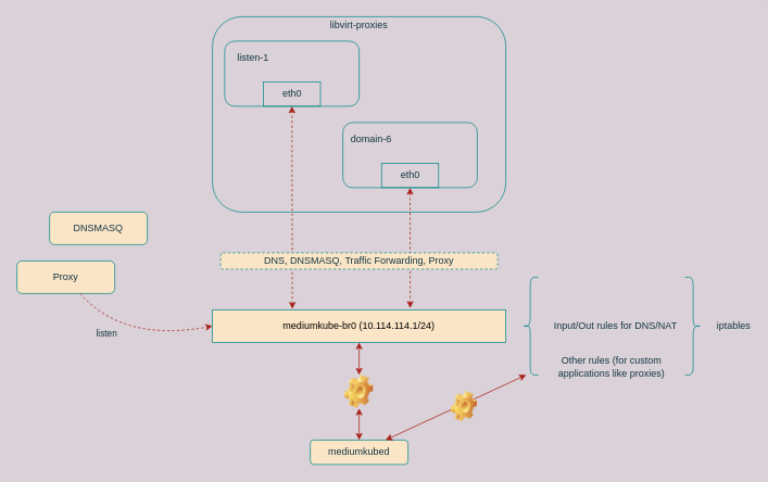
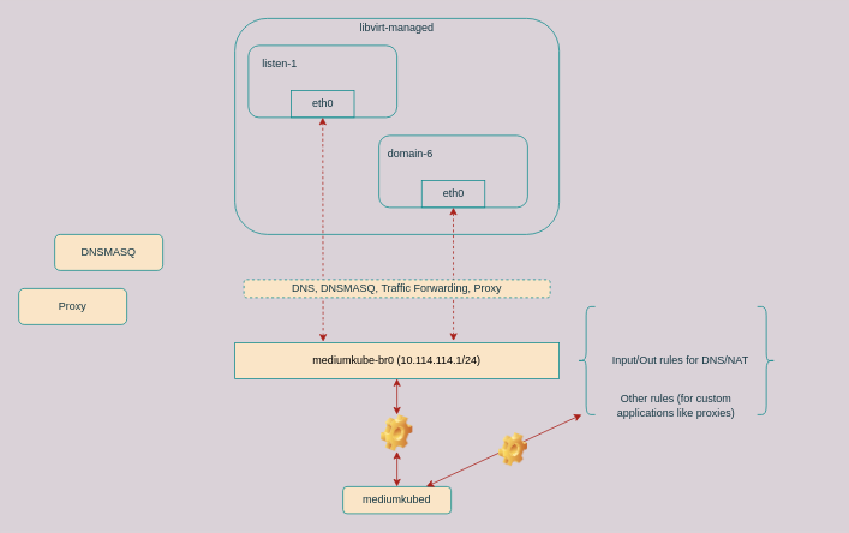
- <mxCell id="13" value="libvirt-proxies" style="text;html=1;strokeColor=none;fillColor=none;align=center;verticalAlign=middle;whiteSpace=wrap;rounded=0;labelBackgroundColor=none;sketch=0;fontColor=#143642;" vertex="1" parent="1"><mxGeometry x="395" width="90" height="20" as="geometry" y="20" /></mxCell>
+ <mxCell id="13" value="libvirt-managed" style="text;html=1;strokeColor=none;fillColor=none;align=center;verticalAlign=middle;whiteSpace=wrap;rounded=0;labelBackgroundColor=none;sketch=0;fontColor=#143642;" vertex="1" parent="1"><mxGeometry x="395" width="90" height="20" as="geometry" y="20" /></mxCell>
- <mxCell id="7" value="iptables" style="text;html=1;strokeColor=none;fillColor=none;align=center;verticalAlign=middle;whiteSpace=wrap;rounded=0;sketch=0;fontColor=#143642;" vertex="1" parent="1"><mxGeometry x="880" y="390" width="40" height="20" as="geometry" /></mxCell>
- <mxCell id="10" value="" style="curved=1;endArrow=classic;html=1;strokeColor=#A8201A;fillColor=#FAE5C7;fontColor=#143642;dashed=1;entryX=0;entryY=0.5;entryDx=0;entryDy=0;labelBackgroundColor=#DAD2D8;" edge="1" parent="1" source="9" target="2"><mxGeometry width="50" height="50" relative="1" as="geometry"><mxPoint x="220" y="316.25" as="sourcePoint" /><mxPoint x="424" y="390" as="targetPoint" /><Array as="points"><mxPoint x="150" y="420" /></Array></mxGeometry></mxCell>
- <mxCell id="11" value="listen" style="edgeLabel;html=1;align=center;verticalAlign=middle;resizable=0;points=[];fontColor=#143642;labelBackgroundColor=none;" vertex="1" connectable="0" parent="10"><mxGeometry x="-0.403" y="-8" relative="1" as="geometry"><mxPoint as="offset" /></mxGeometry></mxCell>
